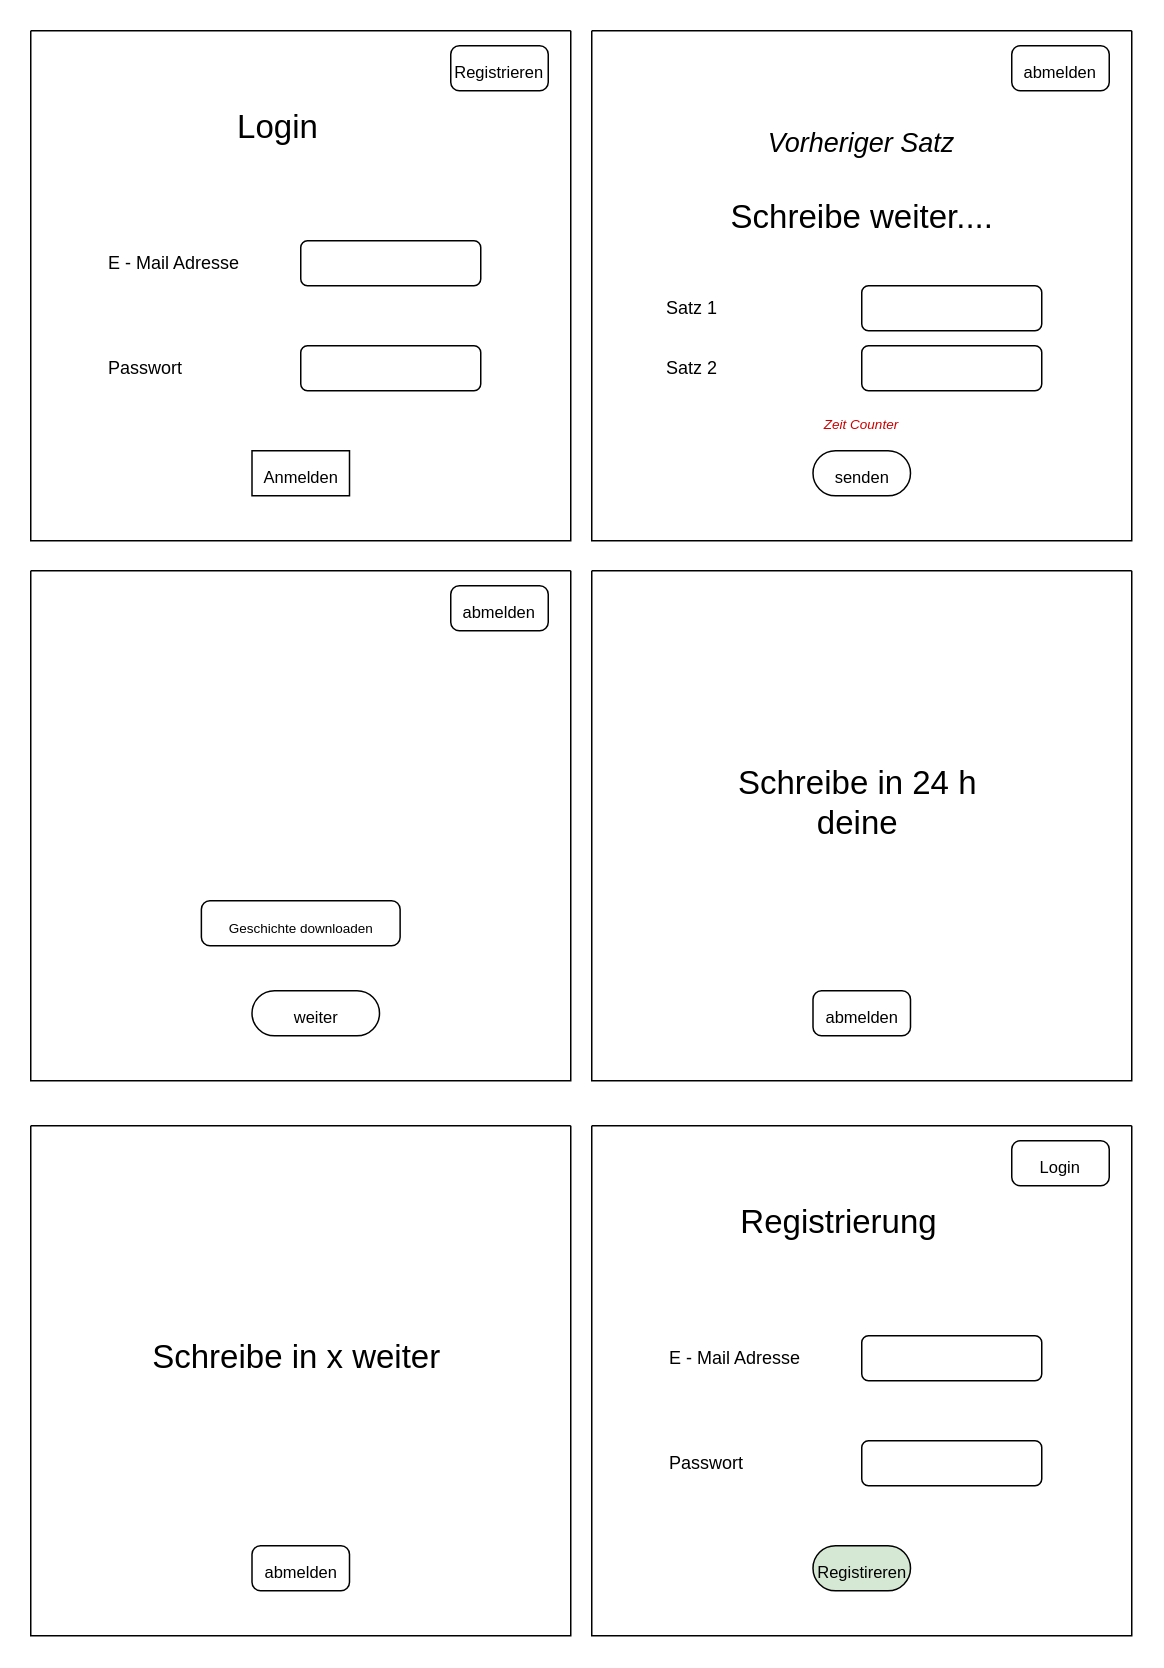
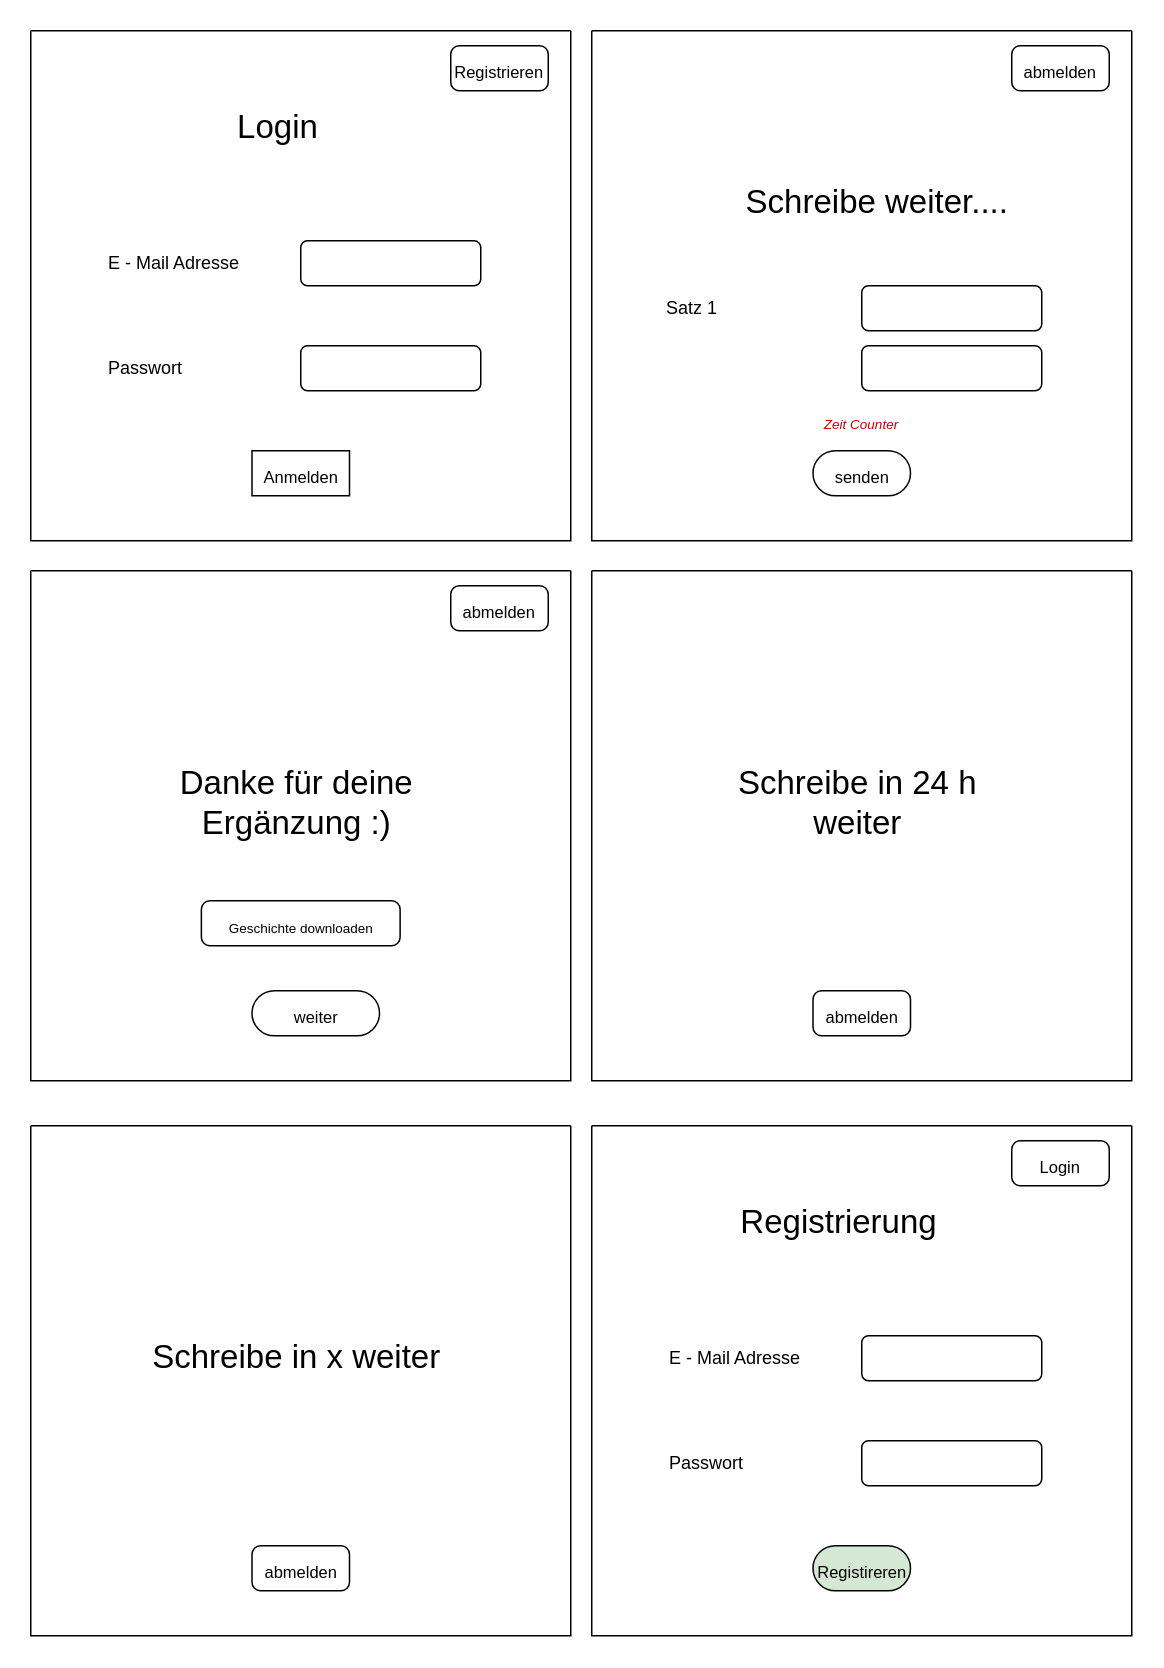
- <mxCell id="11" value="&lt;font size=&quot;1&quot;&gt;&lt;i style=&quot;font-size: 18px&quot;&gt;Vorheriger Satz&lt;/i&gt;&lt;/font&gt;" style="text;html=1;strokeColor=none;fillColor=none;align=center;verticalAlign=middle;whiteSpace=wrap;rounded=0;" vertex="1" parent="10"><mxGeometry x="63" y="60" width="234" height="30" as="geometry" /></mxCell>
- <mxCell id="15" value="&lt;font style=&quot;font-size: 22px&quot;&gt;Schreibe weiter....&lt;/font&gt;" style="text;html=1;strokeColor=none;fillColor=none;align=center;verticalAlign=middle;whiteSpace=wrap;rounded=0;" vertex="1" parent="10"><mxGeometry x="77.5" y="110" width="205" height="30" as="geometry" /></mxCell>
+ <mxCell id="15" value="&lt;font style=&quot;font-size: 22px&quot;&gt;Schreibe weiter....&lt;/font&gt;" style="text;html=1;strokeColor=none;fillColor=none;align=center;verticalAlign=middle;whiteSpace=wrap;rounded=0;" vertex="1" parent="10"><mxGeometry x="87.5" y="100" width="205" height="30" as="geometry" /></mxCell>
- <mxCell id="14" value="Satz 2" style="text;html=1;strokeColor=none;fillColor=none;align=left;verticalAlign=middle;whiteSpace=wrap;rounded=0;" vertex="1" parent="10"><mxGeometry x="47.5" y="210" width="100" height="30" as="geometry" /></mxCell>
+ <mxCell id="21" value="&lt;font style=&quot;font-size: 22px&quot;&gt;Danke für deine Ergänzung :)&lt;/font&gt;" style="text;html=1;strokeColor=none;fillColor=none;align=center;verticalAlign=middle;whiteSpace=wrap;rounded=0;" vertex="1" parent="20"><mxGeometry x="75" y="140" width="205" height="30" as="geometry" /></mxCell>
- <mxCell id="26" value="&lt;font style=&quot;font-size: 22px&quot;&gt;Schreibe in 24 h deine&lt;/font&gt;" style="text;html=1;strokeColor=none;fillColor=none;align=center;verticalAlign=middle;whiteSpace=wrap;rounded=0;" vertex="1" parent="25"><mxGeometry x="75" y="140" width="205" height="30" as="geometry" /></mxCell>
+ <mxCell id="26" value="&lt;font style=&quot;font-size: 22px&quot;&gt;Schreibe in 24 h weiter&lt;/font&gt;" style="text;html=1;strokeColor=none;fillColor=none;align=center;verticalAlign=middle;whiteSpace=wrap;rounded=0;" vertex="1" parent="25"><mxGeometry x="75" y="140" width="205" height="30" as="geometry" /></mxCell>
